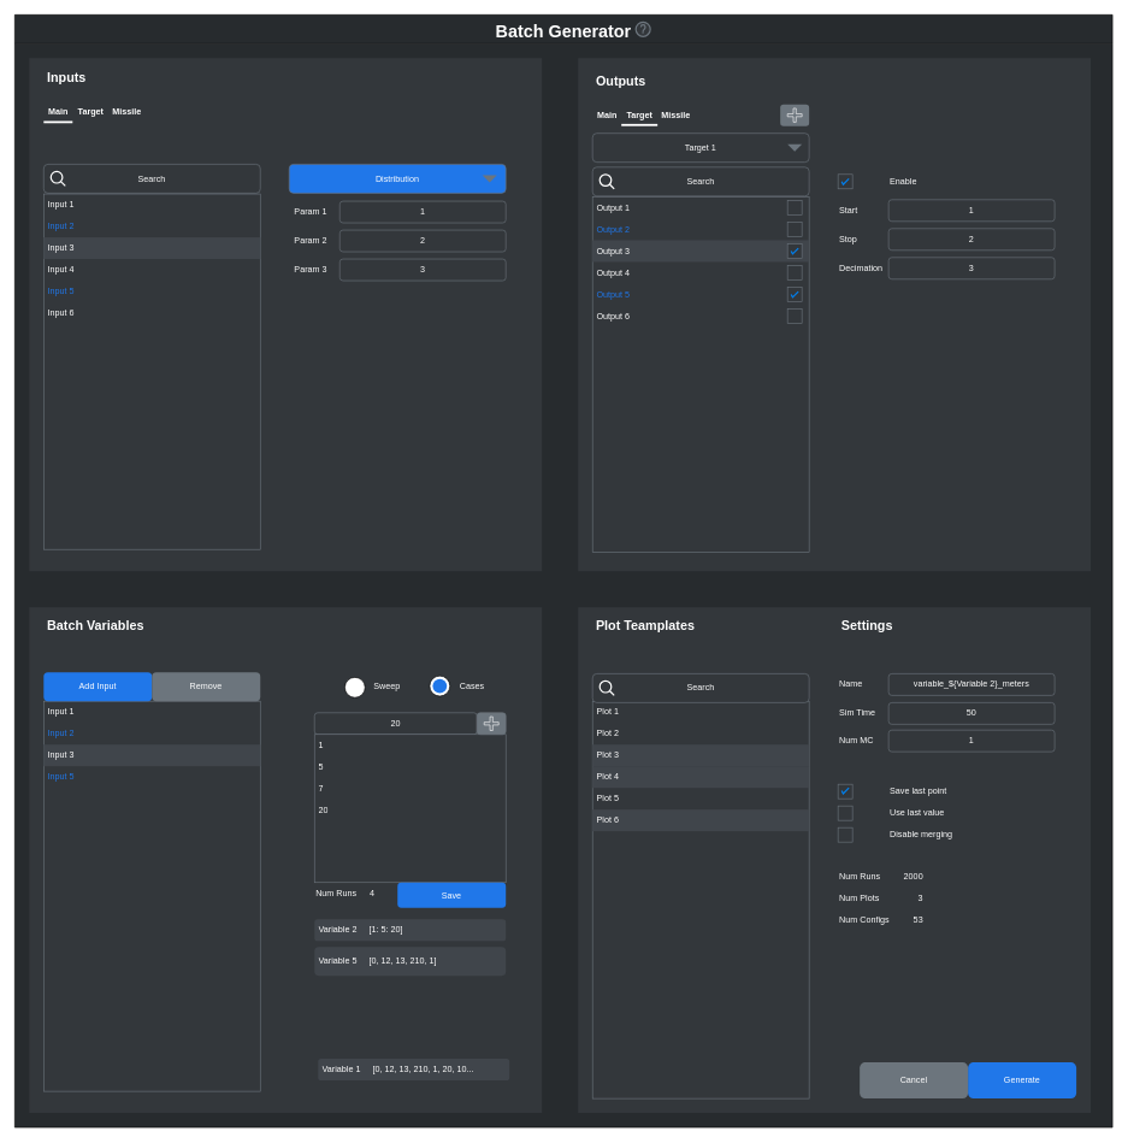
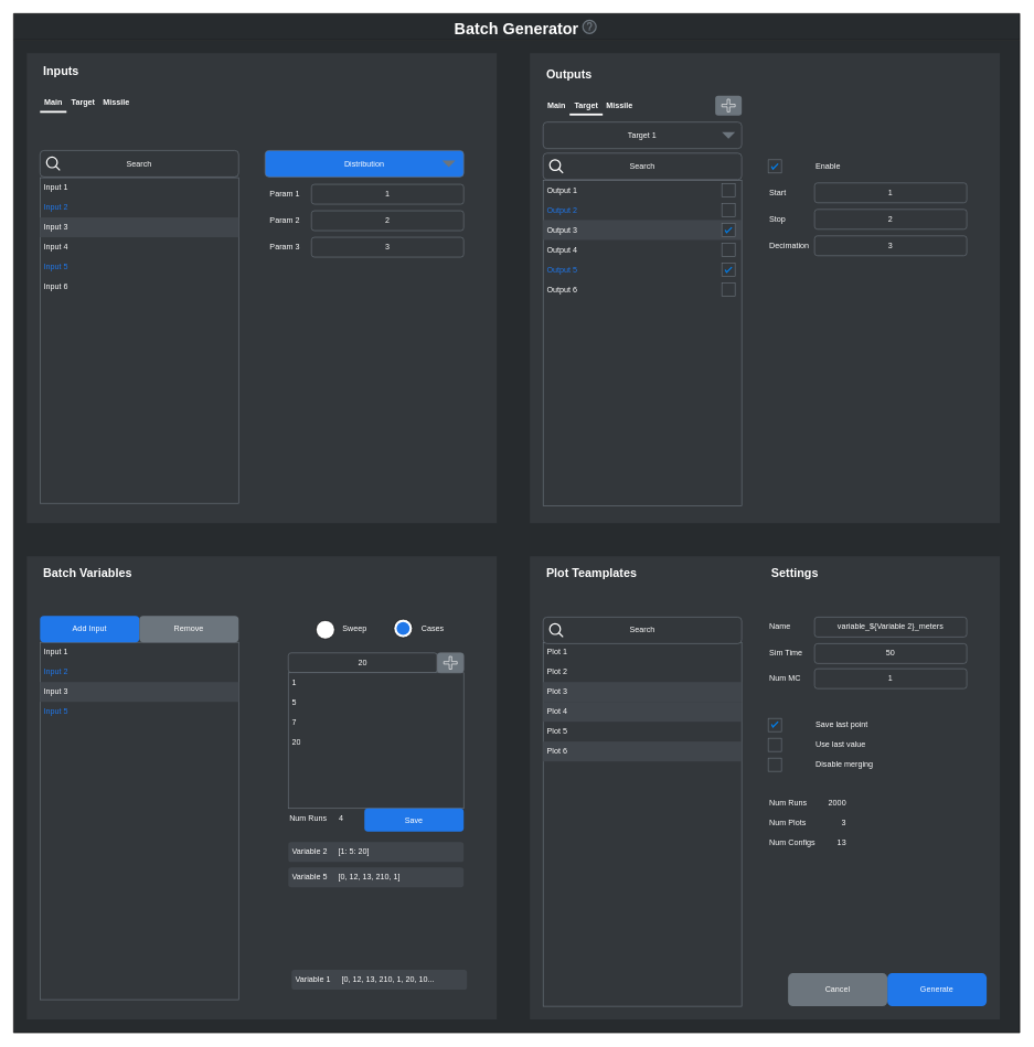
- <mxCell id="84" value="53" style="text;html=1;align=right;verticalAlign=middle;whiteSpace=wrap;rounded=0;fontColor=#FFFFFF;" parent="64" vertex="1"><mxGeometry x="430" y="418" width="50" height="30" as="geometry" /></mxCell>
+ <mxCell id="84" value="13" style="text;html=1;align=right;verticalAlign=middle;whiteSpace=wrap;rounded=0;fontColor=#FFFFFF;" parent="64" vertex="1"><mxGeometry x="430" y="418" width="50" height="30" as="geometry" /></mxCell>
- <mxCell id="118" value="Variable 5&amp;nbsp; &amp;nbsp; &amp;nbsp;[0, 12, 13, 210, 1]" style="text;align=left;verticalAlign=middle;spacingLeft=4;spacingRight=4;overflow=hidden;points=[[0,0.5],[1,0.5]];portConstraint=eastwest;rotatable=0;whiteSpace=wrap;html=1;shadow=0;fillColor=#40454b;strokeColor=none;fontColor=#FFFFFF;rounded=1;" parent="97" vertex="1"><mxGeometry x="395" y="470" width="265" height="40" as="geometry" /></mxCell>
+ <mxCell id="118" value="Variable 5&amp;nbsp; &amp;nbsp; &amp;nbsp;[0, 12, 13, 210, 1]" style="text;align=left;verticalAlign=middle;spacingLeft=4;spacingRight=4;overflow=hidden;points=[[0,0.5],[1,0.5]];portConstraint=eastwest;rotatable=0;whiteSpace=wrap;html=1;shadow=0;fillColor=#40454b;strokeColor=none;fontColor=#FFFFFF;rounded=1;" parent="97" vertex="1"><mxGeometry x="395" y="470" width="265" height="30" as="geometry" /></mxCell>
